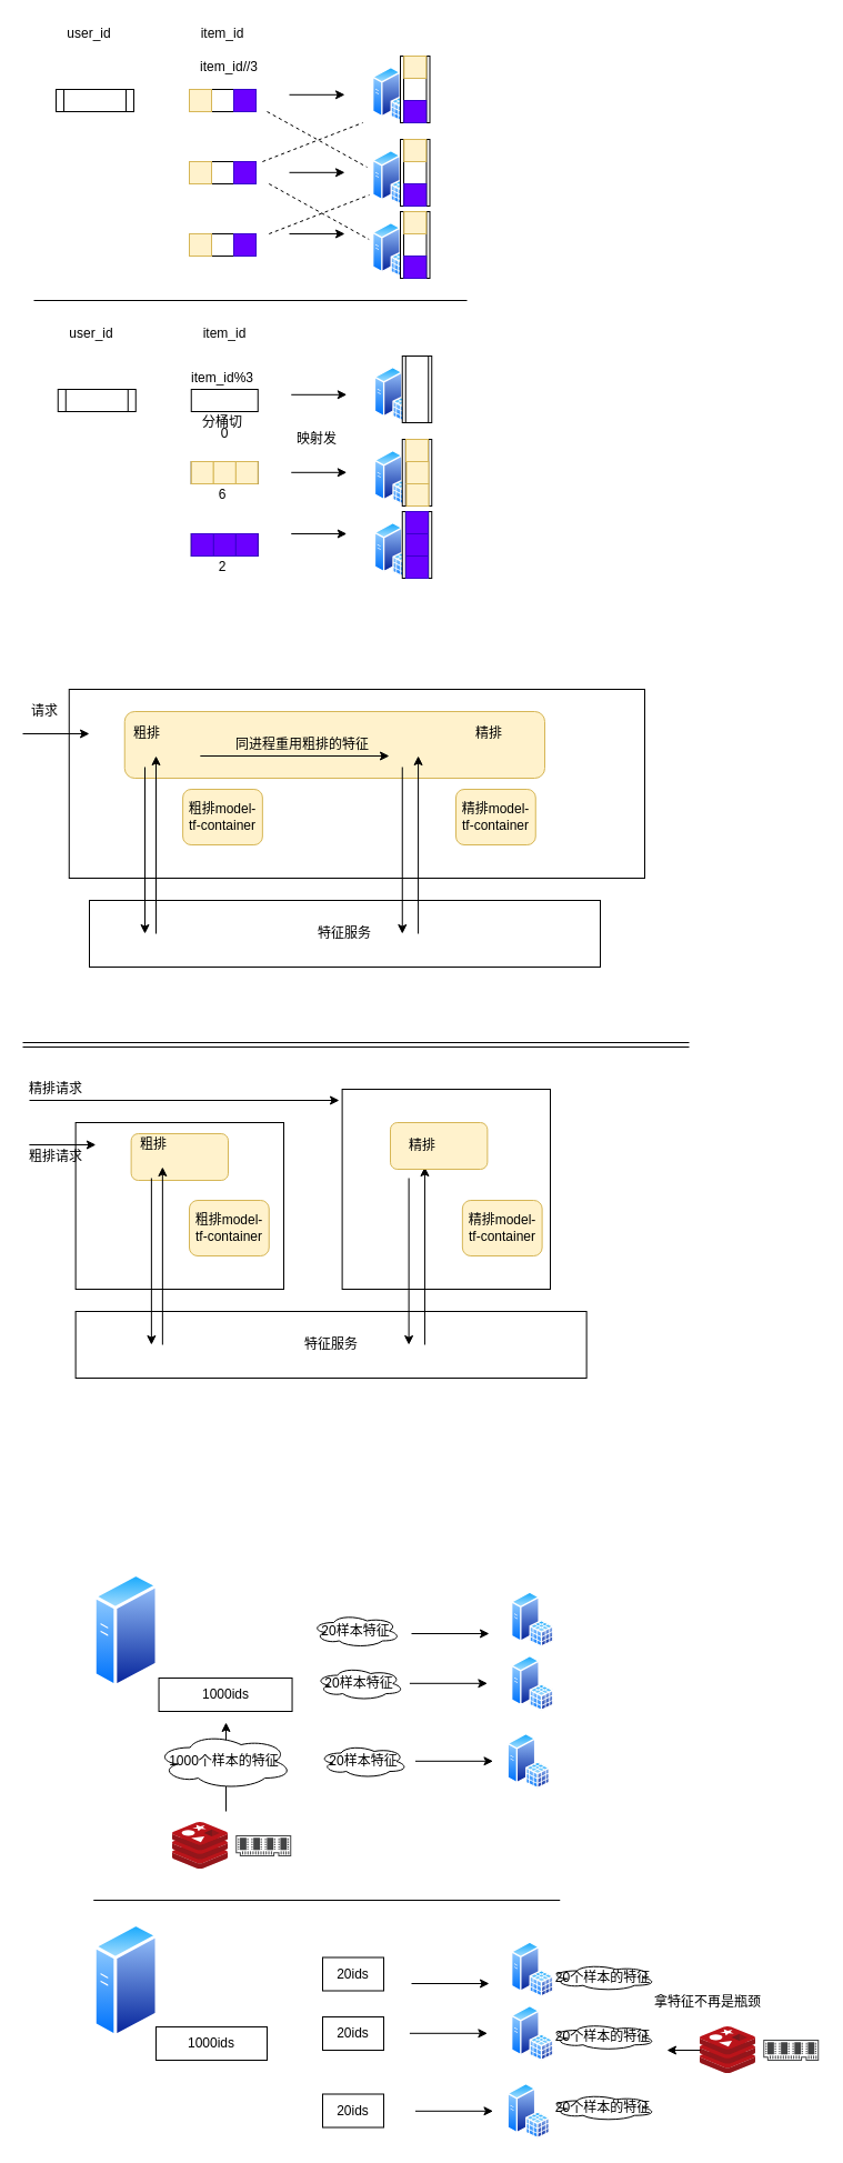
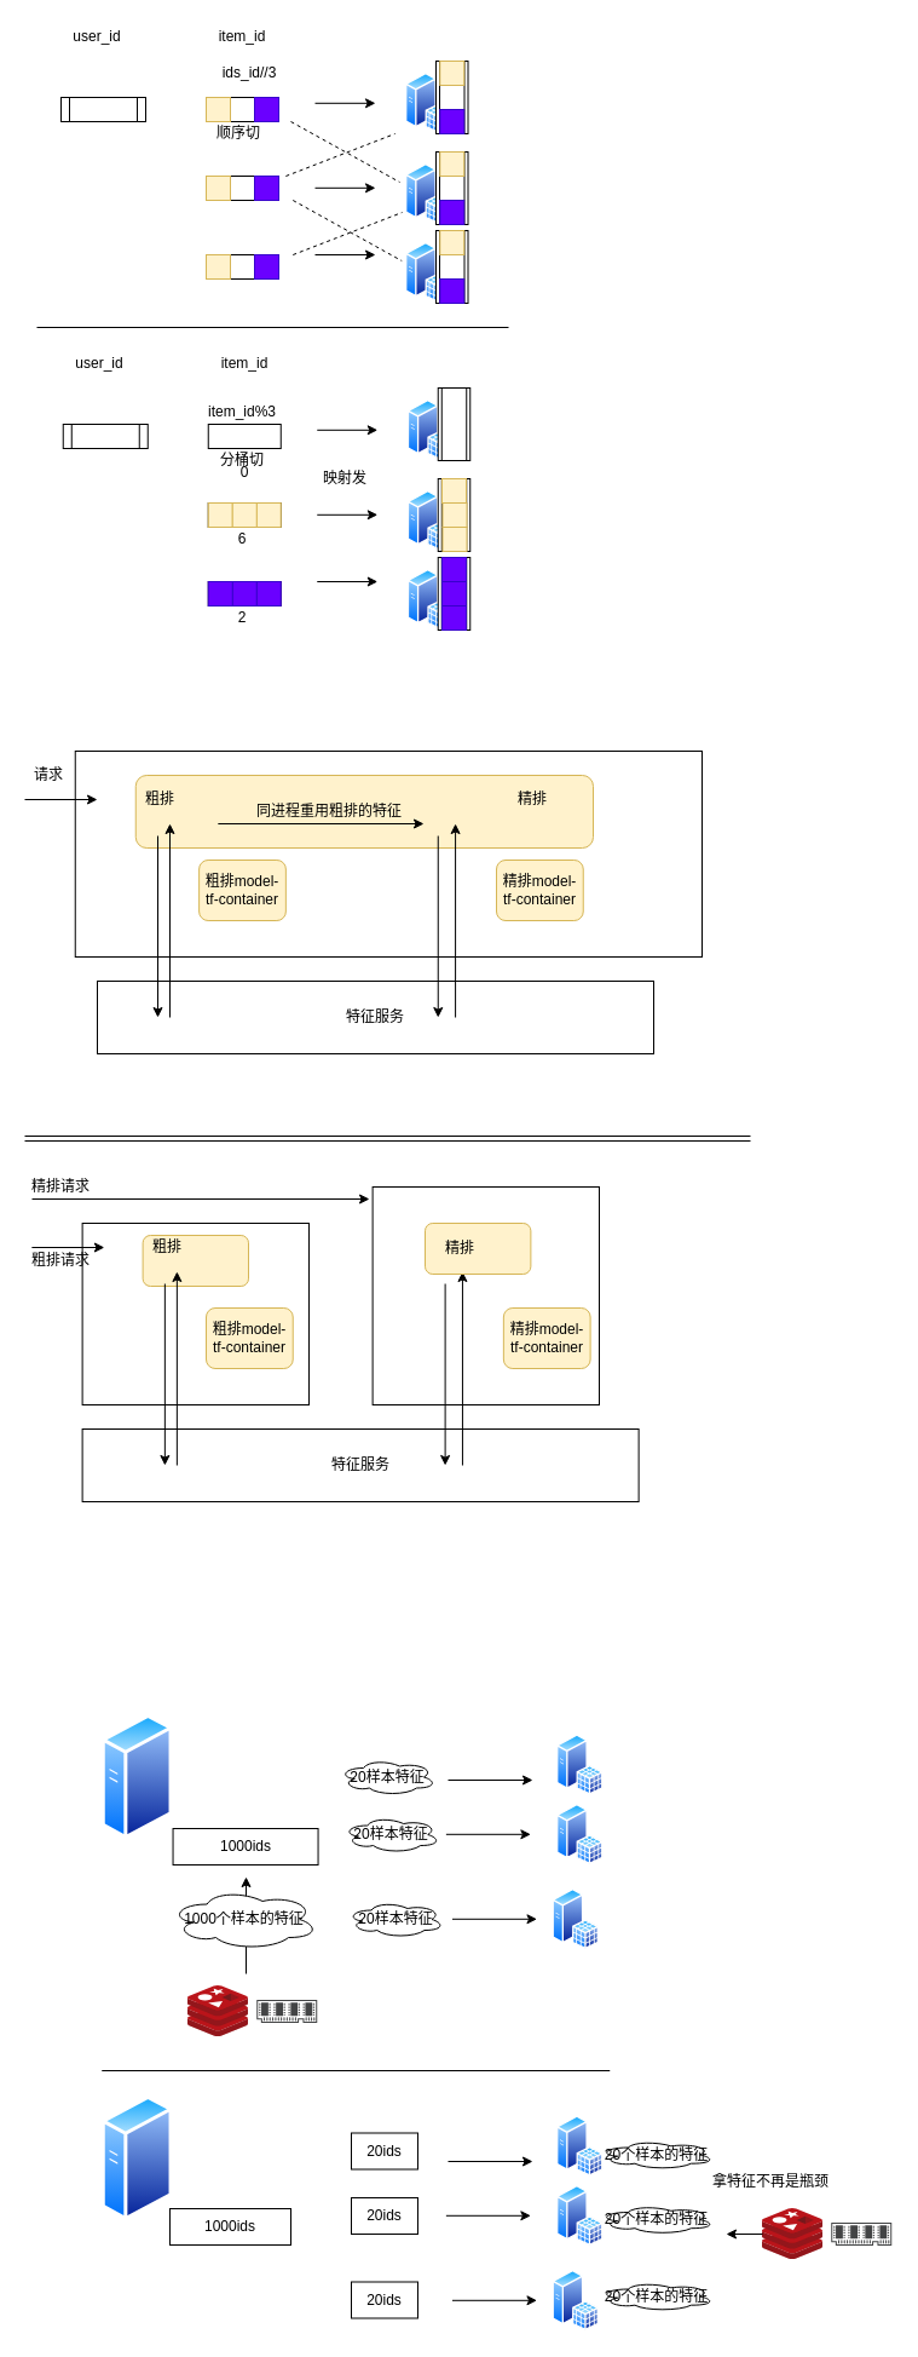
- <mxCell id="28" value="item_id//3" style="text;html=1;strokeColor=none;fillColor=none;align=center;verticalAlign=middle;whiteSpace=wrap;rounded=0;" vertex="1" parent="1"><mxGeometry x="185.86" y="50" width="40" height="20" as="geometry" /></mxCell>
+ <mxCell id="28" value="ids_id//3" style="text;html=1;strokeColor=none;fillColor=none;align=center;verticalAlign=middle;whiteSpace=wrap;rounded=0;" vertex="1" parent="1"><mxGeometry x="185.86" y="50" width="40" height="20" as="geometry" /></mxCell>
+ <mxCell id="64" value="顺序切" style="text;html=1;strokeColor=none;fillColor=none;align=center;verticalAlign=middle;whiteSpace=wrap;rounded=0;" vertex="1" parent="1"><mxGeometry x="171.75" y="100" width="50" height="20" as="geometry" /></mxCell>
